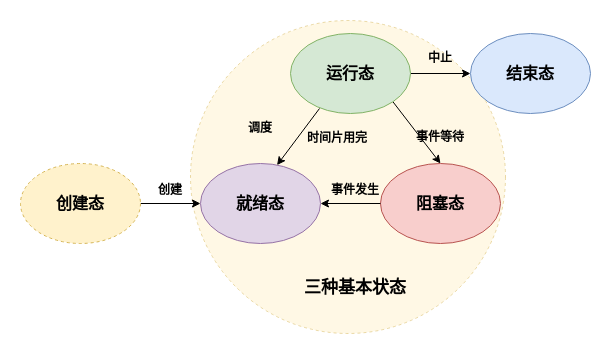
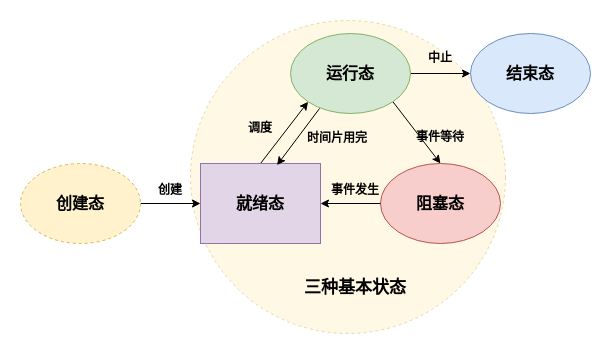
+ <mxCell id="8" style="rounded=0;orthogonalLoop=1;jettySize=auto;html=1;exitX=0.5;exitY=0;exitDx=0;exitDy=0;entryX=0;entryY=1;entryDx=0;entryDy=0;" edge="1" parent="1" source="9" target="5"><mxGeometry relative="1" as="geometry" /></mxCell>
- <mxCell id="9" value="就绪态" style="ellipse;whiteSpace=wrap;html=1;fillColor=#e1d5e7;strokeColor=#9673a6;fontStyle=1;fontSize=16;flipH=1;" vertex="1" parent="1"><mxGeometry x="200" y="163" width="120" height="80" as="geometry" /></mxCell>
+ <mxCell id="9" value="就绪态" style="whiteSpace=wrap;html=1;fillColor=#e1d5e7;strokeColor=#9673a6;fontStyle=1;fontSize=16;flipH=1;rounded=0;" vertex="1" parent="1"><mxGeometry x="200" y="163" width="120" height="80" as="geometry" /></mxCell>
